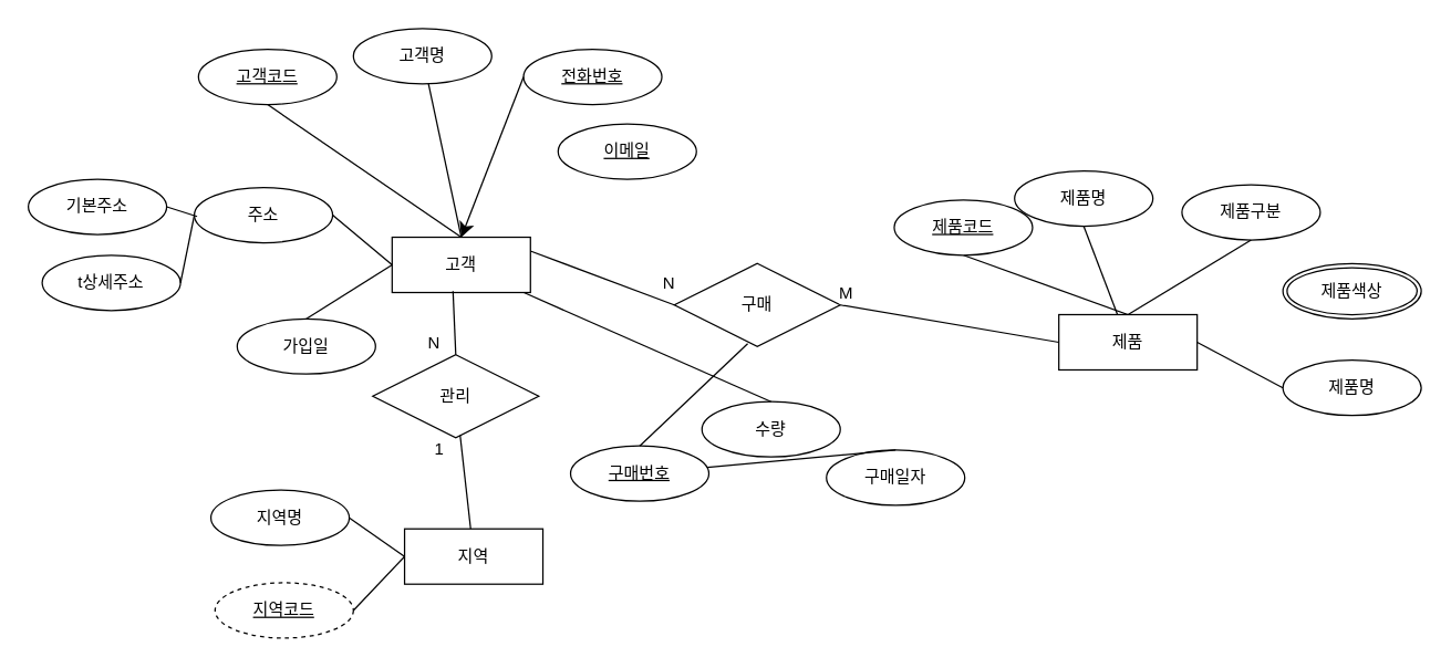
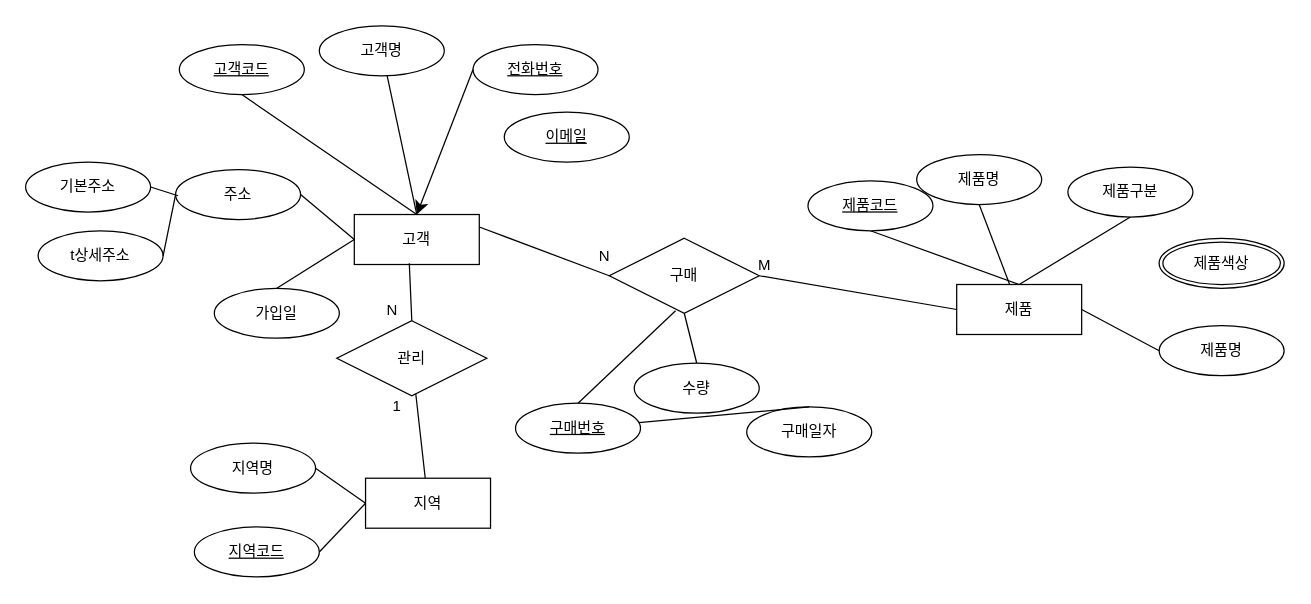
- <mxCell id="48" value="" style="endArrow=none;html=1;rounded=0;fontSize=12;startSize=8;endSize=8;curved=1;exitX=0.5;exitY=0;exitDx=0;exitDy=0;" edge="1" parent="1" source="44" target="2"><mxGeometry relative="1" as="geometry"><mxPoint x="947" y="300" as="sourcePoint" /><mxPoint x="885" y="267" as="targetPoint" /></mxGeometry></mxCell>
+ <mxCell id="48" value="" style="endArrow=none;html=1;rounded=0;fontSize=12;startSize=8;endSize=8;curved=1;exitX=0.5;exitY=0;exitDx=0;exitDy=0;entryX=0.5;entryY=1;entryDx=0;entryDy=0;" edge="1" parent="1" source="44" target="39"><mxGeometry relative="1" as="geometry"><mxPoint x="947" y="300" as="sourcePoint" /><mxPoint x="885" y="267" as="targetPoint" /></mxGeometry></mxCell>
- <mxCell id="24" value="지역코드" style="ellipse;whiteSpace=wrap;html=1;align=center;fontStyle=4;dashed=1;" vertex="1" parent="1"><mxGeometry x="155" y="421" width="100" height="40" as="geometry" /></mxCell>
+ <mxCell id="24" value="지역코드" style="ellipse;whiteSpace=wrap;html=1;align=center;fontStyle=4;" vertex="1" parent="1"><mxGeometry x="155" y="421" width="100" height="40" as="geometry" /></mxCell>
